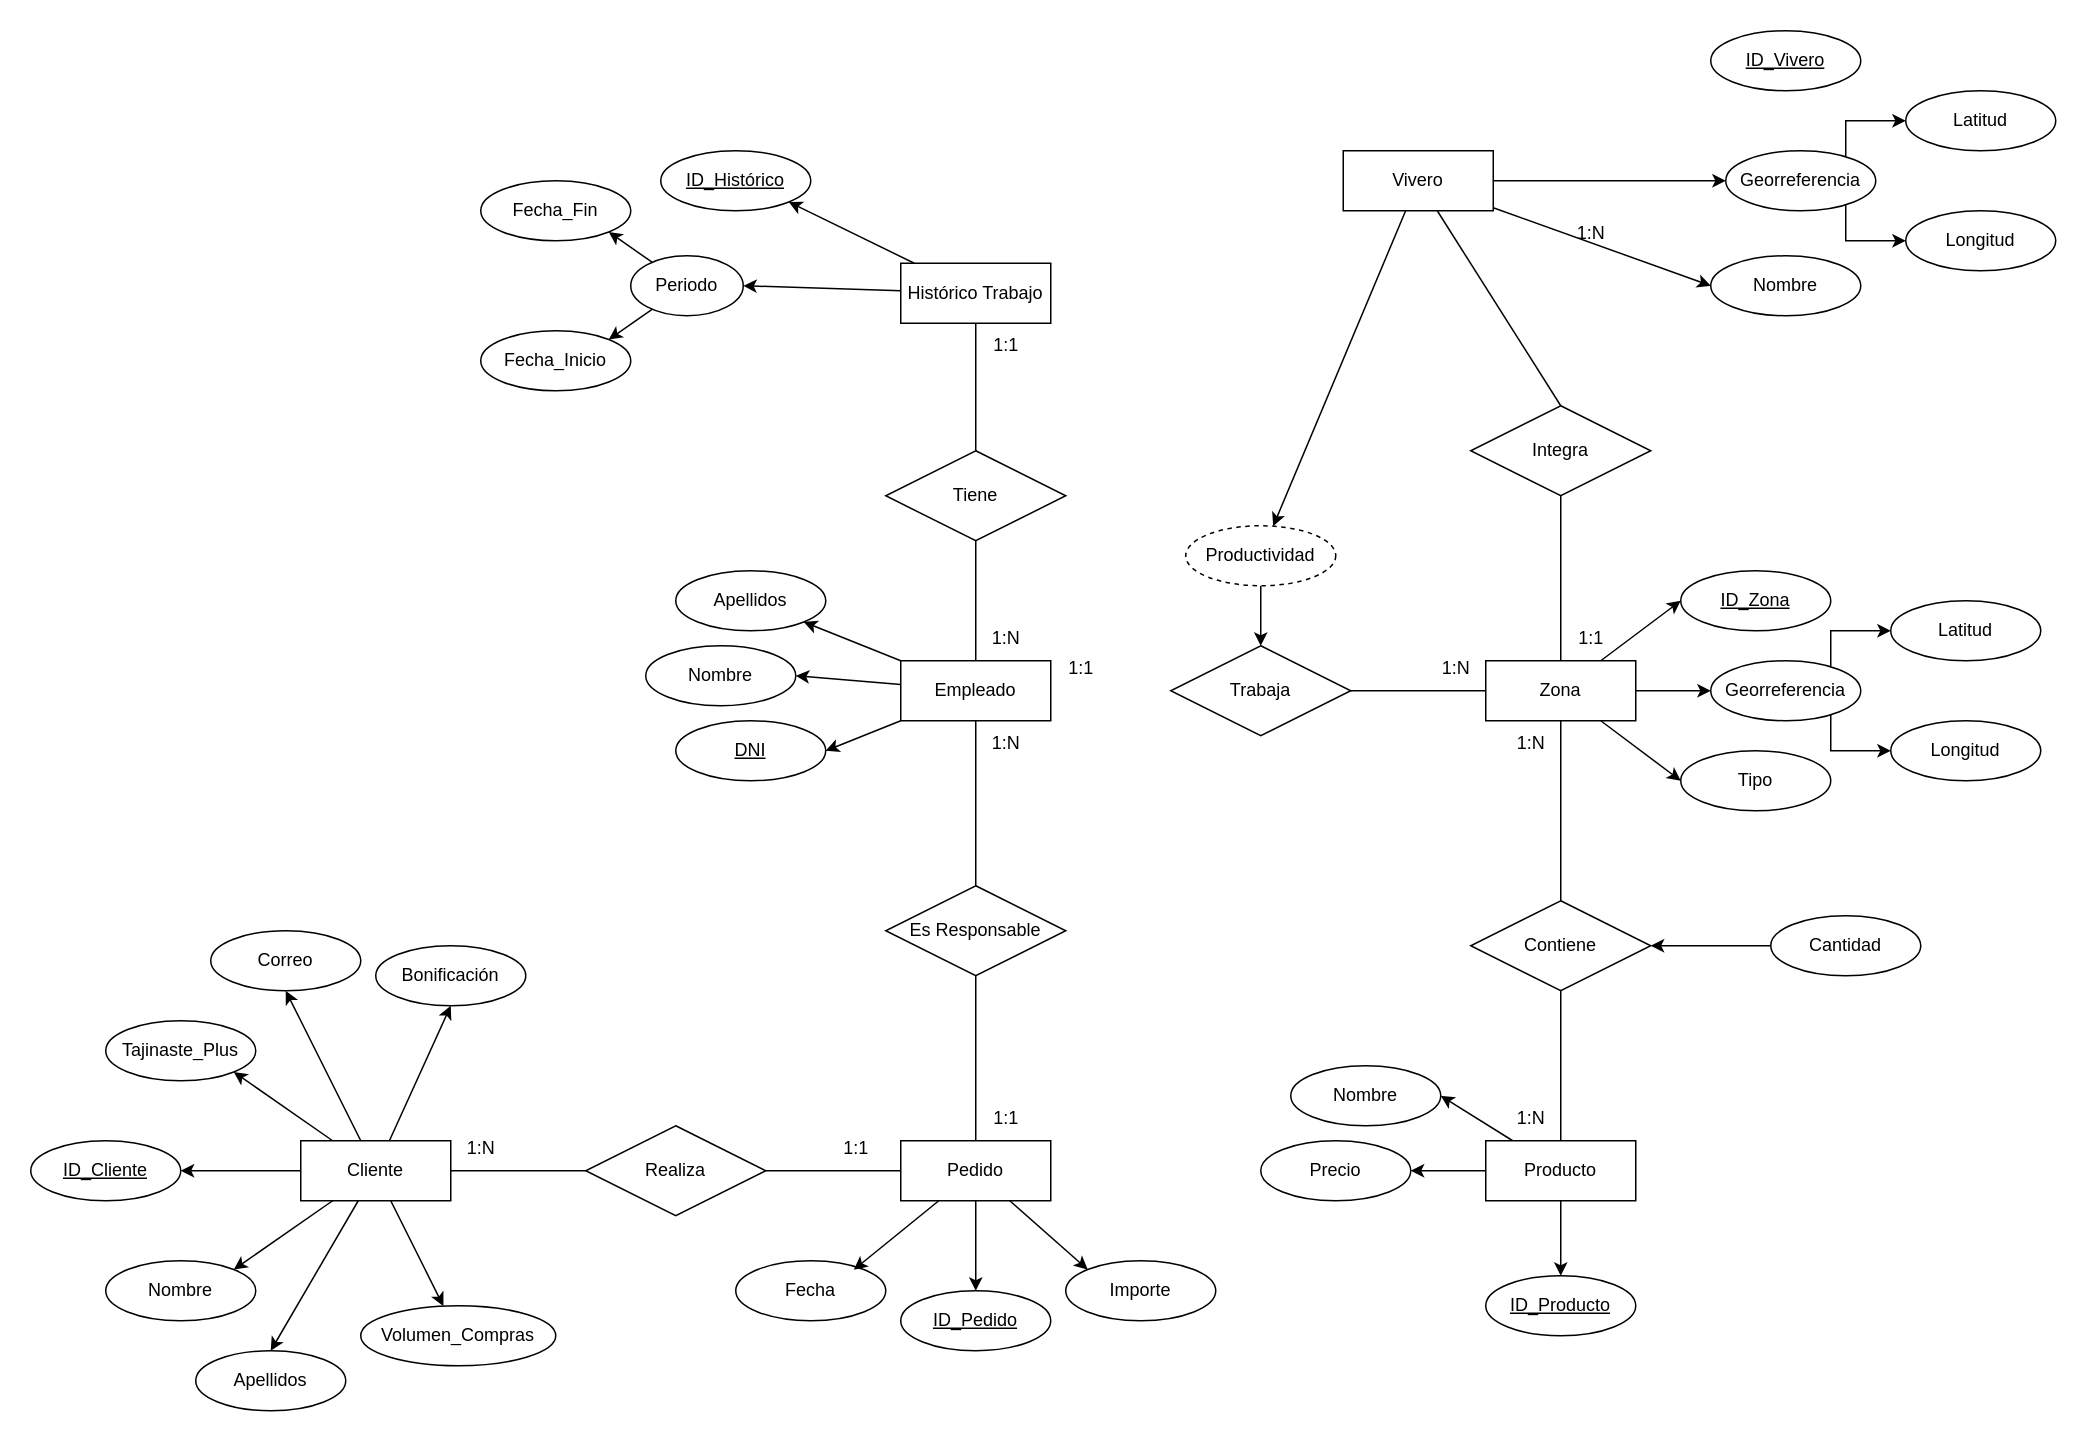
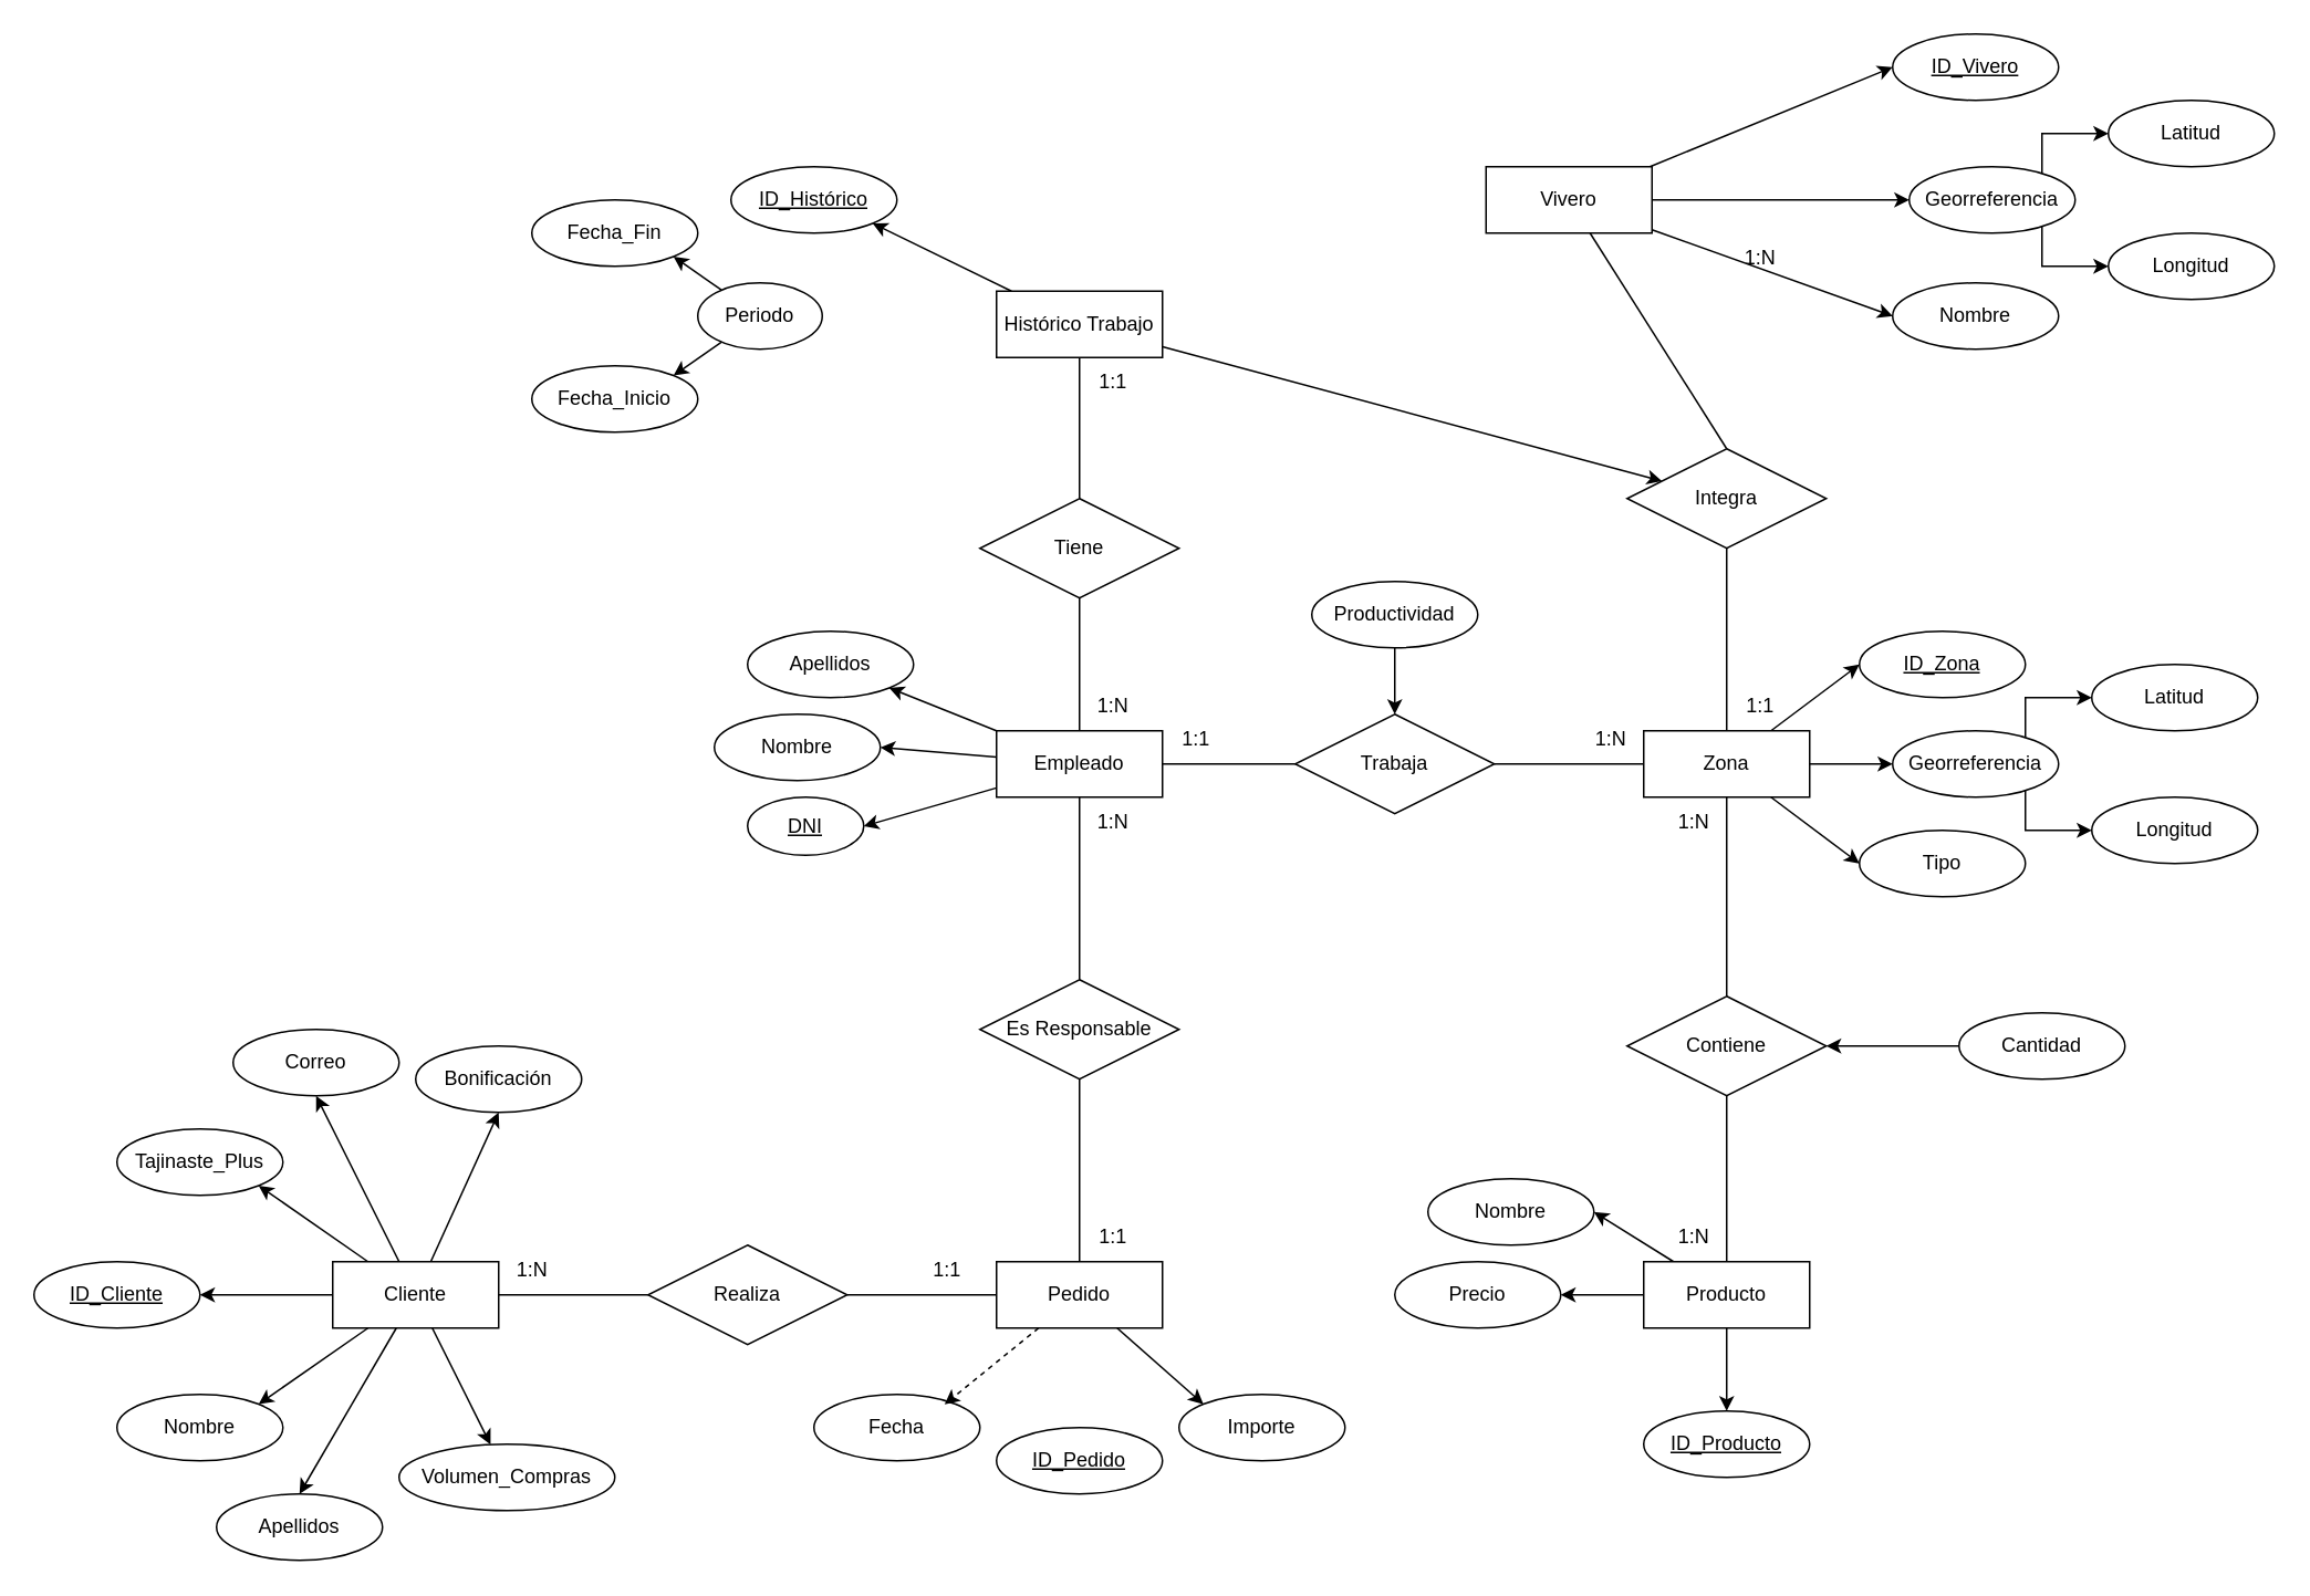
- <mxCell id="51" style="edgeStyle=none;rounded=0;orthogonalLoop=1;jettySize=auto;html=1;entryX=1;entryY=0.5;entryDx=0;entryDy=0;" parent="1" source="53" target="57" edge="1"><mxGeometry relative="1" as="geometry" /></mxCell>
+ <mxCell id="51" style="edgeStyle=none;rounded=0;orthogonalLoop=1;jettySize=auto;html=1;" parent="1" source="53" target="25" edge="1"><mxGeometry relative="1" as="geometry" /></mxCell>
- <mxCell id="3" style="edgeStyle=none;rounded=0;orthogonalLoop=1;jettySize=auto;html=1;" parent="1" source="6" target="68" edge="1"><mxGeometry relative="1" as="geometry" /></mxCell>
+ <mxCell id="3" style="edgeStyle=none;rounded=0;orthogonalLoop=1;jettySize=auto;html=1;entryX=0;entryY=0.5;entryDx=0;entryDy=0;" parent="1" source="6" target="12" edge="1"><mxGeometry relative="1" as="geometry" /></mxCell>
- <mxCell id="68" value="Productividad" style="ellipse;whiteSpace=wrap;html=1;align=center;dashed=1;" parent="1" vertex="1"><mxGeometry x="790" y="350" width="100" height="40" as="geometry" /></mxCell>
+ <mxCell id="68" value="Productividad" style="ellipse;whiteSpace=wrap;html=1;align=center;" parent="1" vertex="1"><mxGeometry x="790" y="350" width="100" height="40" as="geometry" /></mxCell>
+ <mxCell id="45" style="edgeStyle=none;rounded=0;orthogonalLoop=1;jettySize=auto;html=1;entryX=0;entryY=0.5;entryDx=0;entryDy=0;endArrow=none;endFill=0;" parent="1" source="47" target="66" edge="1"><mxGeometry relative="1" as="geometry" /></mxCell>
- <mxCell id="48" value="DNI" style="ellipse;whiteSpace=wrap;html=1;align=center;fontStyle=4;" parent="1" vertex="1"><mxGeometry y="480" width="100" height="40" as="geometry" x="450" /></mxCell>
+ <mxCell id="48" value="DNI" style="ellipse;whiteSpace=wrap;html=1;align=center;fontStyle=4;" parent="1" vertex="1"><mxGeometry x="450" y="480" width="70" height="35" as="geometry" /></mxCell>
- <mxCell id="92" style="edgeStyle=none;rounded=0;orthogonalLoop=1;jettySize=auto;html=1;entryX=0.787;entryY=0.15;entryDx=0;entryDy=0;entryPerimeter=0;" parent="1" source="88" target="90" edge="1"><mxGeometry relative="1" as="geometry" /></mxCell>
+ <mxCell id="92" style="edgeStyle=none;rounded=0;orthogonalLoop=1;jettySize=auto;html=1;entryX=0.787;entryY=0.15;entryDx=0;entryDy=0;entryPerimeter=0;dashed=1;" parent="1" source="88" target="90" edge="1"><mxGeometry relative="1" as="geometry" /></mxCell>
- <mxCell id="86" style="edgeStyle=none;rounded=0;orthogonalLoop=1;jettySize=auto;html=1;entryX=0.5;entryY=0;entryDx=0;entryDy=0;" parent="1" source="88" target="89" edge="1"><mxGeometry relative="1" as="geometry" /></mxCell>
